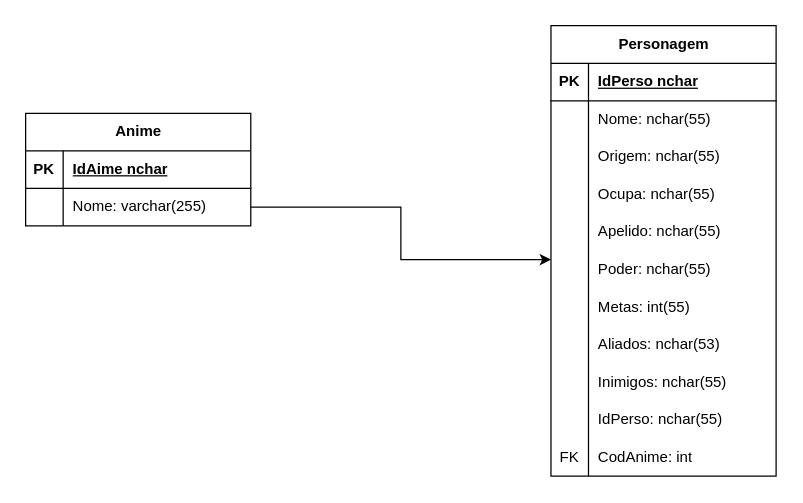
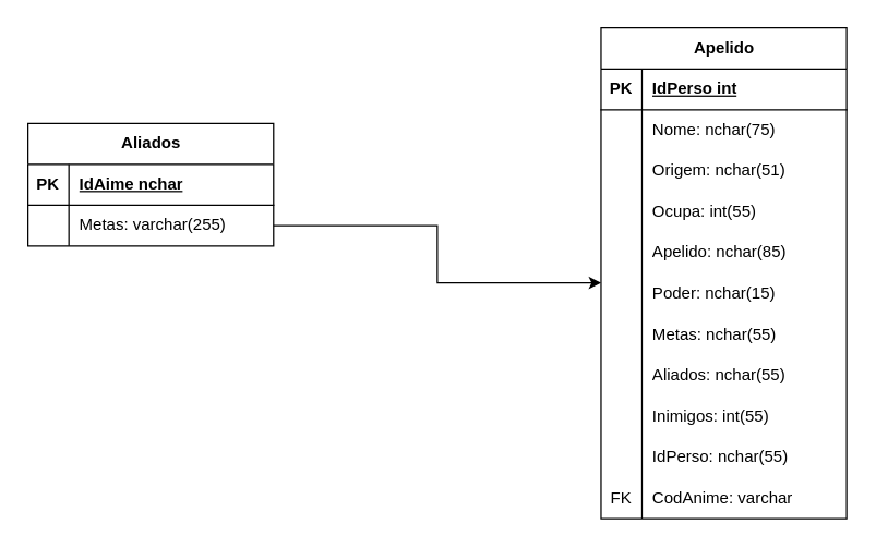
- <mxCell id="2" value="&lt;font style=&quot;vertical-align: inherit;&quot;&gt;&lt;font style=&quot;vertical-align: inherit;&quot;&gt;Personagem&lt;/font&gt;&lt;/font&gt;" style="shape=table;startSize=30;container=1;collapsible=1;childLayout=tableLayout;fixedRows=1;rowLines=0;fontStyle=1;align=center;resizeLast=1;html=1;" vertex="1" parent="1"><mxGeometry x="440" y="20" width="180" height="360" as="geometry" /></mxCell>
+ <mxCell id="2" value="&lt;font style=&quot;vertical-align: inherit;&quot;&gt;&lt;font style=&quot;vertical-align: inherit;&quot;&gt;Apelido&lt;/font&gt;&lt;/font&gt;" style="shape=table;startSize=30;container=1;collapsible=1;childLayout=tableLayout;fixedRows=1;rowLines=0;fontStyle=1;align=center;resizeLast=1;html=1;" vertex="1" parent="1"><mxGeometry x="440" y="20" width="180" height="360" as="geometry" /></mxCell>
- <mxCell id="5" value="&lt;font style=&quot;vertical-align: inherit;&quot;&gt;&lt;font style=&quot;vertical-align: inherit;&quot;&gt;&lt;font style=&quot;vertical-align: inherit;&quot;&gt;&lt;font style=&quot;vertical-align: inherit;&quot;&gt;&lt;font style=&quot;vertical-align: inherit;&quot;&gt;&lt;font style=&quot;vertical-align: inherit;&quot;&gt;IdPerso nchar&lt;/font&gt;&lt;/font&gt;&lt;/font&gt;&lt;/font&gt;&lt;/font&gt;&lt;/font&gt;" style="shape=partialRectangle;connectable=0;fillColor=none;top=0;left=0;bottom=0;right=0;align=left;spacingLeft=6;fontStyle=5;overflow=hidden;whiteSpace=wrap;html=1;" vertex="1" parent="3"><mxGeometry x="30" width="150" height="30" as="geometry"><mxRectangle width="150" height="30" as="alternateBounds" /></mxGeometry></mxCell>
+ <mxCell id="5" value="&lt;font style=&quot;vertical-align: inherit;&quot;&gt;&lt;font style=&quot;vertical-align: inherit;&quot;&gt;&lt;font style=&quot;vertical-align: inherit;&quot;&gt;&lt;font style=&quot;vertical-align: inherit;&quot;&gt;&lt;font style=&quot;vertical-align: inherit;&quot;&gt;&lt;font style=&quot;vertical-align: inherit;&quot;&gt;IdPerso int&lt;/font&gt;&lt;/font&gt;&lt;/font&gt;&lt;/font&gt;&lt;/font&gt;&lt;/font&gt;" style="shape=partialRectangle;connectable=0;fillColor=none;top=0;left=0;bottom=0;right=0;align=left;spacingLeft=6;fontStyle=5;overflow=hidden;whiteSpace=wrap;html=1;" vertex="1" parent="3"><mxGeometry x="30" width="150" height="30" as="geometry"><mxRectangle width="150" height="30" as="alternateBounds" /></mxGeometry></mxCell>
- <mxCell id="8" value="Nome: nchar(55)" style="shape=partialRectangle;connectable=0;fillColor=none;top=0;left=0;bottom=0;right=0;align=left;spacingLeft=6;overflow=hidden;whiteSpace=wrap;html=1;" vertex="1" parent="6"><mxGeometry x="30" width="150" height="30" as="geometry"><mxRectangle width="150" height="30" as="alternateBounds" /></mxGeometry></mxCell>
+ <mxCell id="8" value="Nome: nchar(75)" style="shape=partialRectangle;connectable=0;fillColor=none;top=0;left=0;bottom=0;right=0;align=left;spacingLeft=6;overflow=hidden;whiteSpace=wrap;html=1;" vertex="1" parent="6"><mxGeometry x="30" width="150" height="30" as="geometry"><mxRectangle width="150" height="30" as="alternateBounds" /></mxGeometry></mxCell>
- <mxCell id="36" value="&lt;font style=&quot;vertical-align: inherit;&quot;&gt;&lt;font style=&quot;vertical-align: inherit;&quot;&gt;Anime&lt;/font&gt;&lt;/font&gt;" style="shape=table;startSize=30;container=1;collapsible=1;childLayout=tableLayout;fixedRows=1;rowLines=0;fontStyle=1;align=center;resizeLast=1;html=1;gradientColor=none;rounded=0;shadow=0;" vertex="1" parent="1"><mxGeometry x="20" y="90" width="180" height="90" as="geometry" /></mxCell>
+ <mxCell id="36" value="&lt;font style=&quot;vertical-align: inherit;&quot;&gt;&lt;font style=&quot;vertical-align: inherit;&quot;&gt;Aliados&lt;/font&gt;&lt;/font&gt;" style="shape=table;startSize=30;container=1;collapsible=1;childLayout=tableLayout;fixedRows=1;rowLines=0;fontStyle=1;align=center;resizeLast=1;html=1;gradientColor=none;rounded=0;shadow=0;" vertex="1" parent="1"><mxGeometry x="20" y="90" width="180" height="90" as="geometry" /></mxCell>
- <mxCell id="11" value="Origem: nchar(55)" style="shape=partialRectangle;connectable=0;fillColor=none;top=0;left=0;bottom=0;right=0;align=left;spacingLeft=6;overflow=hidden;whiteSpace=wrap;html=1;" vertex="1" parent="9"><mxGeometry x="30" width="150" height="30" as="geometry"><mxRectangle width="150" height="30" as="alternateBounds" /></mxGeometry></mxCell>
+ <mxCell id="11" value="Origem: nchar(51)" style="shape=partialRectangle;connectable=0;fillColor=none;top=0;left=0;bottom=0;right=0;align=left;spacingLeft=6;overflow=hidden;whiteSpace=wrap;html=1;" vertex="1" parent="9"><mxGeometry x="30" width="150" height="30" as="geometry"><mxRectangle width="150" height="30" as="alternateBounds" /></mxGeometry></mxCell>
- <mxCell id="14" value="Ocupa: nchar(55)" style="shape=partialRectangle;connectable=0;fillColor=none;top=0;left=0;bottom=0;right=0;align=left;spacingLeft=6;overflow=hidden;whiteSpace=wrap;html=1;" vertex="1" parent="12"><mxGeometry x="30" width="150" height="30" as="geometry"><mxRectangle width="150" height="30" as="alternateBounds" /></mxGeometry></mxCell>
+ <mxCell id="14" value="Ocupa: int(55)" style="shape=partialRectangle;connectable=0;fillColor=none;top=0;left=0;bottom=0;right=0;align=left;spacingLeft=6;overflow=hidden;whiteSpace=wrap;html=1;" vertex="1" parent="12"><mxGeometry x="30" width="150" height="30" as="geometry"><mxRectangle width="150" height="30" as="alternateBounds" /></mxGeometry></mxCell>
- <mxCell id="42" value="Nome: varchar(255)" style="shape=partialRectangle;connectable=0;fillColor=none;top=0;left=0;bottom=0;right=0;align=left;spacingLeft=6;overflow=hidden;whiteSpace=wrap;html=1;" vertex="1" parent="40"><mxGeometry x="30" width="150" height="30" as="geometry"><mxRectangle width="150" height="30" as="alternateBounds" /></mxGeometry></mxCell>
+ <mxCell id="42" value="Metas: varchar(255)" style="shape=partialRectangle;connectable=0;fillColor=none;top=0;left=0;bottom=0;right=0;align=left;spacingLeft=6;overflow=hidden;whiteSpace=wrap;html=1;" vertex="1" parent="40"><mxGeometry x="30" width="150" height="30" as="geometry"><mxRectangle width="150" height="30" as="alternateBounds" /></mxGeometry></mxCell>
- <mxCell id="17" value="Apelido: nchar(55)" style="shape=partialRectangle;connectable=0;fillColor=none;top=0;left=0;bottom=0;right=0;align=left;spacingLeft=6;overflow=hidden;whiteSpace=wrap;html=1;" vertex="1" parent="15"><mxGeometry x="30" width="150" height="30" as="geometry"><mxRectangle width="150" height="30" as="alternateBounds" /></mxGeometry></mxCell>
+ <mxCell id="17" value="Apelido: nchar(85)" style="shape=partialRectangle;connectable=0;fillColor=none;top=0;left=0;bottom=0;right=0;align=left;spacingLeft=6;overflow=hidden;whiteSpace=wrap;html=1;" vertex="1" parent="15"><mxGeometry x="30" width="150" height="30" as="geometry"><mxRectangle width="150" height="30" as="alternateBounds" /></mxGeometry></mxCell>
- <mxCell id="20" value="Poder: nchar(55)" style="shape=partialRectangle;connectable=0;fillColor=none;top=0;left=0;bottom=0;right=0;align=left;spacingLeft=6;overflow=hidden;whiteSpace=wrap;html=1;" vertex="1" parent="18"><mxGeometry x="30" width="150" height="30" as="geometry"><mxRectangle width="150" height="30" as="alternateBounds" /></mxGeometry></mxCell>
+ <mxCell id="20" value="Poder: nchar(15)" style="shape=partialRectangle;connectable=0;fillColor=none;top=0;left=0;bottom=0;right=0;align=left;spacingLeft=6;overflow=hidden;whiteSpace=wrap;html=1;" vertex="1" parent="18"><mxGeometry x="30" width="150" height="30" as="geometry"><mxRectangle width="150" height="30" as="alternateBounds" /></mxGeometry></mxCell>
- <mxCell id="23" value="Metas: int(55)" style="shape=partialRectangle;connectable=0;fillColor=none;top=0;left=0;bottom=0;right=0;align=left;spacingLeft=6;overflow=hidden;whiteSpace=wrap;html=1;" vertex="1" parent="21"><mxGeometry x="30" width="150" height="30" as="geometry"><mxRectangle width="150" height="30" as="alternateBounds" /></mxGeometry></mxCell>
+ <mxCell id="23" value="Metas: nchar(55)" style="shape=partialRectangle;connectable=0;fillColor=none;top=0;left=0;bottom=0;right=0;align=left;spacingLeft=6;overflow=hidden;whiteSpace=wrap;html=1;" vertex="1" parent="21"><mxGeometry x="30" width="150" height="30" as="geometry"><mxRectangle width="150" height="30" as="alternateBounds" /></mxGeometry></mxCell>
- <mxCell id="26" value="Aliados: nchar(53)" style="shape=partialRectangle;connectable=0;fillColor=none;top=0;left=0;bottom=0;right=0;align=left;spacingLeft=6;overflow=hidden;whiteSpace=wrap;html=1;" vertex="1" parent="24"><mxGeometry x="30" width="150" height="30" as="geometry"><mxRectangle width="150" height="30" as="alternateBounds" /></mxGeometry></mxCell>
+ <mxCell id="26" value="Aliados: nchar(55)" style="shape=partialRectangle;connectable=0;fillColor=none;top=0;left=0;bottom=0;right=0;align=left;spacingLeft=6;overflow=hidden;whiteSpace=wrap;html=1;" vertex="1" parent="24"><mxGeometry x="30" width="150" height="30" as="geometry"><mxRectangle width="150" height="30" as="alternateBounds" /></mxGeometry></mxCell>
- <mxCell id="29" value="Inimigos: nchar(55)" style="shape=partialRectangle;connectable=0;fillColor=none;top=0;left=0;bottom=0;right=0;align=left;spacingLeft=6;overflow=hidden;whiteSpace=wrap;html=1;" vertex="1" parent="27"><mxGeometry x="30" width="150" height="30" as="geometry"><mxRectangle width="150" height="30" as="alternateBounds" /></mxGeometry></mxCell>
+ <mxCell id="29" value="Inimigos: int(55)" style="shape=partialRectangle;connectable=0;fillColor=none;top=0;left=0;bottom=0;right=0;align=left;spacingLeft=6;overflow=hidden;whiteSpace=wrap;html=1;" vertex="1" parent="27"><mxGeometry x="30" width="150" height="30" as="geometry"><mxRectangle width="150" height="30" as="alternateBounds" /></mxGeometry></mxCell>
- <mxCell id="35" value="CodAnime: int" style="shape=partialRectangle;connectable=0;fillColor=none;top=0;left=0;bottom=0;right=0;align=left;spacingLeft=6;overflow=hidden;whiteSpace=wrap;html=1;" vertex="1" parent="33"><mxGeometry x="30" width="150" height="30" as="geometry"><mxRectangle width="150" height="30" as="alternateBounds" /></mxGeometry></mxCell>
+ <mxCell id="35" value="CodAnime: varchar" style="shape=partialRectangle;connectable=0;fillColor=none;top=0;left=0;bottom=0;right=0;align=left;spacingLeft=6;overflow=hidden;whiteSpace=wrap;html=1;" vertex="1" parent="33"><mxGeometry x="30" width="150" height="30" as="geometry"><mxRectangle width="150" height="30" as="alternateBounds" /></mxGeometry></mxCell>
